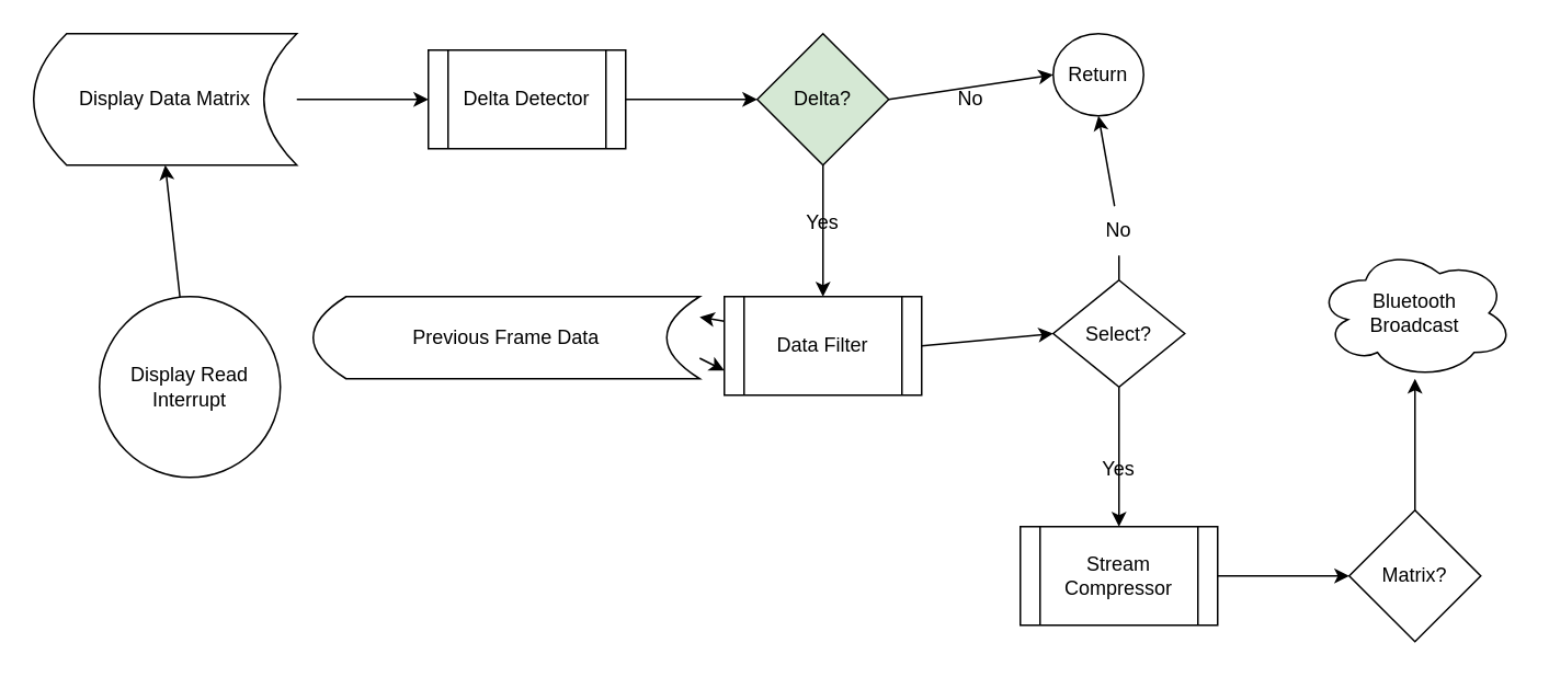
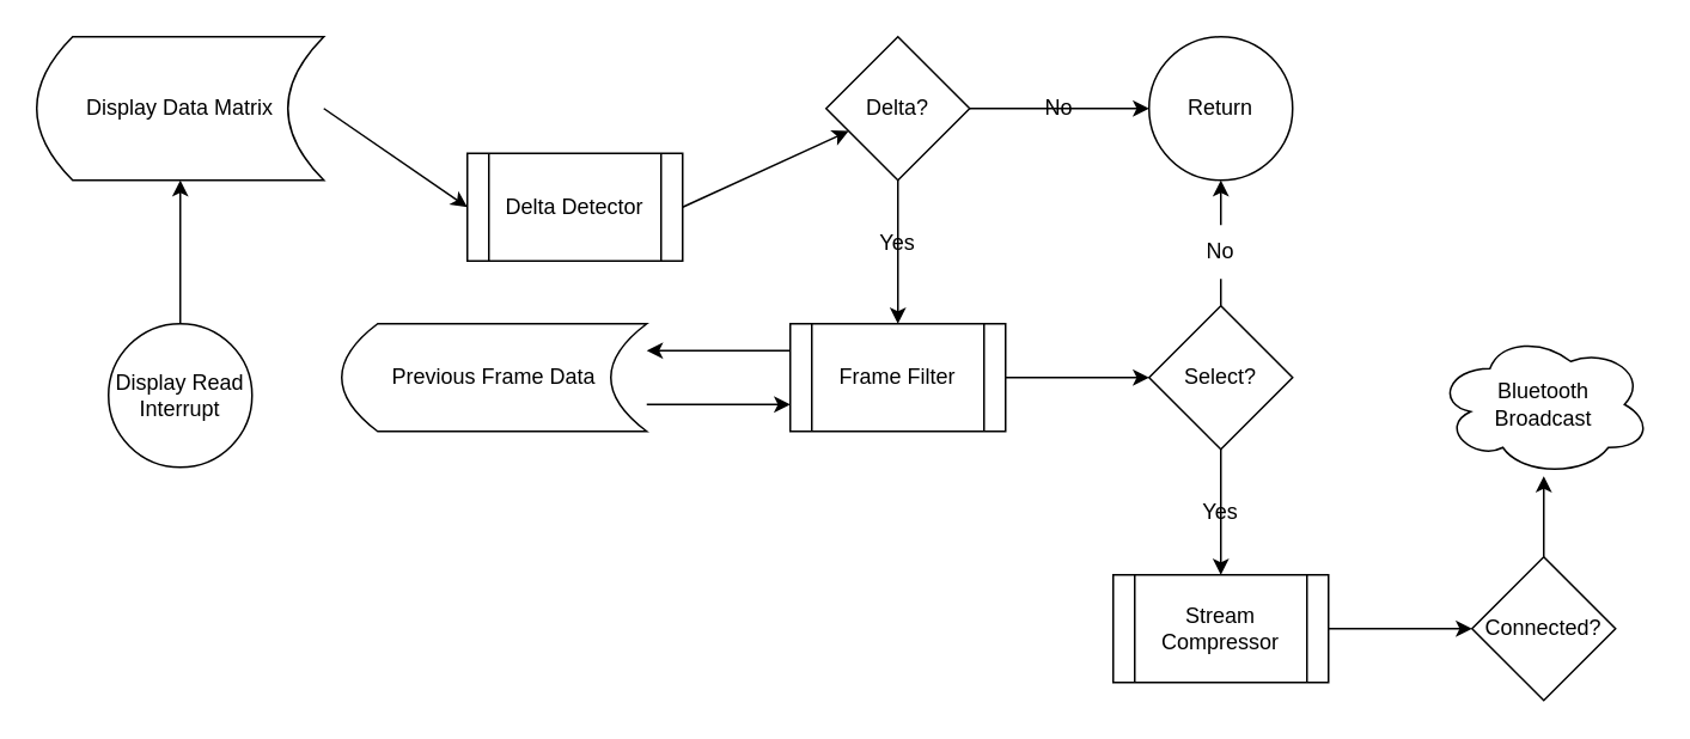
- <mxCell id="19" value="Return" style="ellipse;whiteSpace=wrap;html=1;" vertex="1" parent="1"><mxGeometry x="640" y="20" width="55" height="50" as="geometry" /></mxCell>
+ <mxCell id="19" value="Return" style="ellipse;whiteSpace=wrap;html=1;" vertex="1" parent="1"><mxGeometry x="640" y="20" width="80" height="80" as="geometry" /></mxCell>
- <mxCell id="4" value="Delta Detector" style="shape=process;whiteSpace=wrap;html=1;backgroundOutline=1;" vertex="1" parent="1"><mxGeometry x="260" y="30" width="120" height="60" as="geometry" /></mxCell>
+ <mxCell id="4" value="Delta Detector" style="shape=process;whiteSpace=wrap;html=1;backgroundOutline=1;" vertex="1" parent="1"><mxGeometry x="260" y="85" width="120" height="60" as="geometry" /></mxCell>
- <mxCell id="7" value="Delta?" style="rhombus;whiteSpace=wrap;html=1;fillColor=#d5e8d4;" vertex="1" parent="1"><mxGeometry x="460" y="20" width="80" height="80" as="geometry" /></mxCell>
+ <mxCell id="7" value="Delta?" style="rhombus;whiteSpace=wrap;html=1;" vertex="1" parent="1"><mxGeometry x="460" y="20" width="80" height="80" as="geometry" /></mxCell>
- <mxCell id="10" value="Bluetooth&lt;br&gt;Broadcast" style="ellipse;shape=cloud;whiteSpace=wrap;html=1;" vertex="1" parent="1"><mxGeometry x="800" y="150" width="120" height="80" as="geometry" /></mxCell>
+ <mxCell id="10" value="Bluetooth&lt;br&gt;Broadcast" style="ellipse;shape=cloud;whiteSpace=wrap;html=1;" vertex="1" parent="1"><mxGeometry x="800" y="185" width="120" height="80" as="geometry" /></mxCell>
- <mxCell id="16" value="Select?" style="rhombus;whiteSpace=wrap;html=1;" vertex="1" parent="1"><mxGeometry x="640" y="170" width="80" height="65" as="geometry" /></mxCell>
+ <mxCell id="16" value="Select?" style="rhombus;whiteSpace=wrap;html=1;" vertex="1" parent="1"><mxGeometry x="640" y="170" width="80" height="80" as="geometry" /></mxCell>
- <mxCell id="18" value="Previous Frame Data" style="shape=dataStorage;whiteSpace=wrap;html=1;fixedSize=1;" vertex="1" parent="1"><mxGeometry x="190" y="180" width="235" height="50" as="geometry" /></mxCell>
+ <mxCell id="18" value="Previous Frame Data" style="shape=dataStorage;whiteSpace=wrap;html=1;fixedSize=1;" vertex="1" parent="1"><mxGeometry x="190" y="180" width="170" height="60" as="geometry" /></mxCell>
- <mxCell id="13" value="Data Filter" style="shape=process;whiteSpace=wrap;html=1;backgroundOutline=1;" vertex="1" parent="1"><mxGeometry x="440" y="180" width="120" height="60" as="geometry" /></mxCell>
+ <mxCell id="13" value="Frame Filter" style="shape=process;whiteSpace=wrap;html=1;backgroundOutline=1;" vertex="1" parent="1"><mxGeometry x="440" y="180" width="120" height="60" as="geometry" /></mxCell>
- <mxCell id="21" value="Display Read Interrupt" style="ellipse;whiteSpace=wrap;html=1;" vertex="1" parent="1"><mxGeometry x="60" y="180" width="110" height="110" as="geometry" /></mxCell>
+ <mxCell id="21" value="Display Read Interrupt" style="ellipse;whiteSpace=wrap;html=1;" vertex="1" parent="1"><mxGeometry x="60" y="180" width="80" height="80" as="geometry" /></mxCell>
- <mxCell id="24" value="Matrix?" style="rhombus;whiteSpace=wrap;html=1;" vertex="1" parent="1"><mxGeometry x="820" y="310" width="80" height="80" as="geometry" /></mxCell>
+ <mxCell id="24" value="Connected?" style="rhombus;whiteSpace=wrap;html=1;" vertex="1" parent="1"><mxGeometry x="820" y="310" width="80" height="80" as="geometry" /></mxCell>
